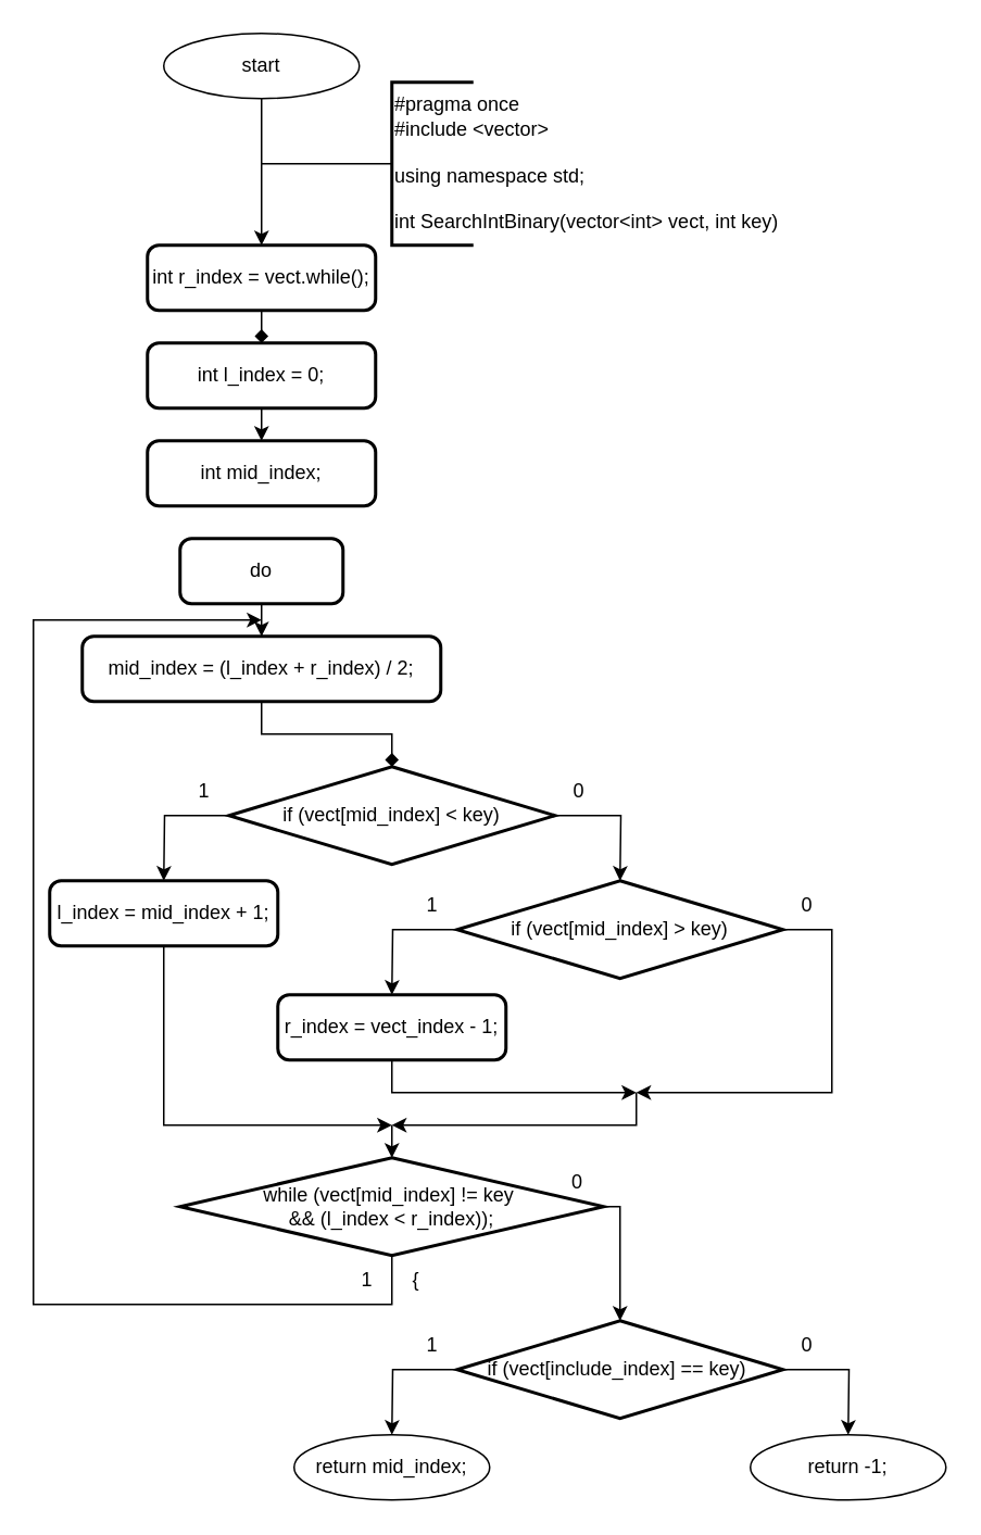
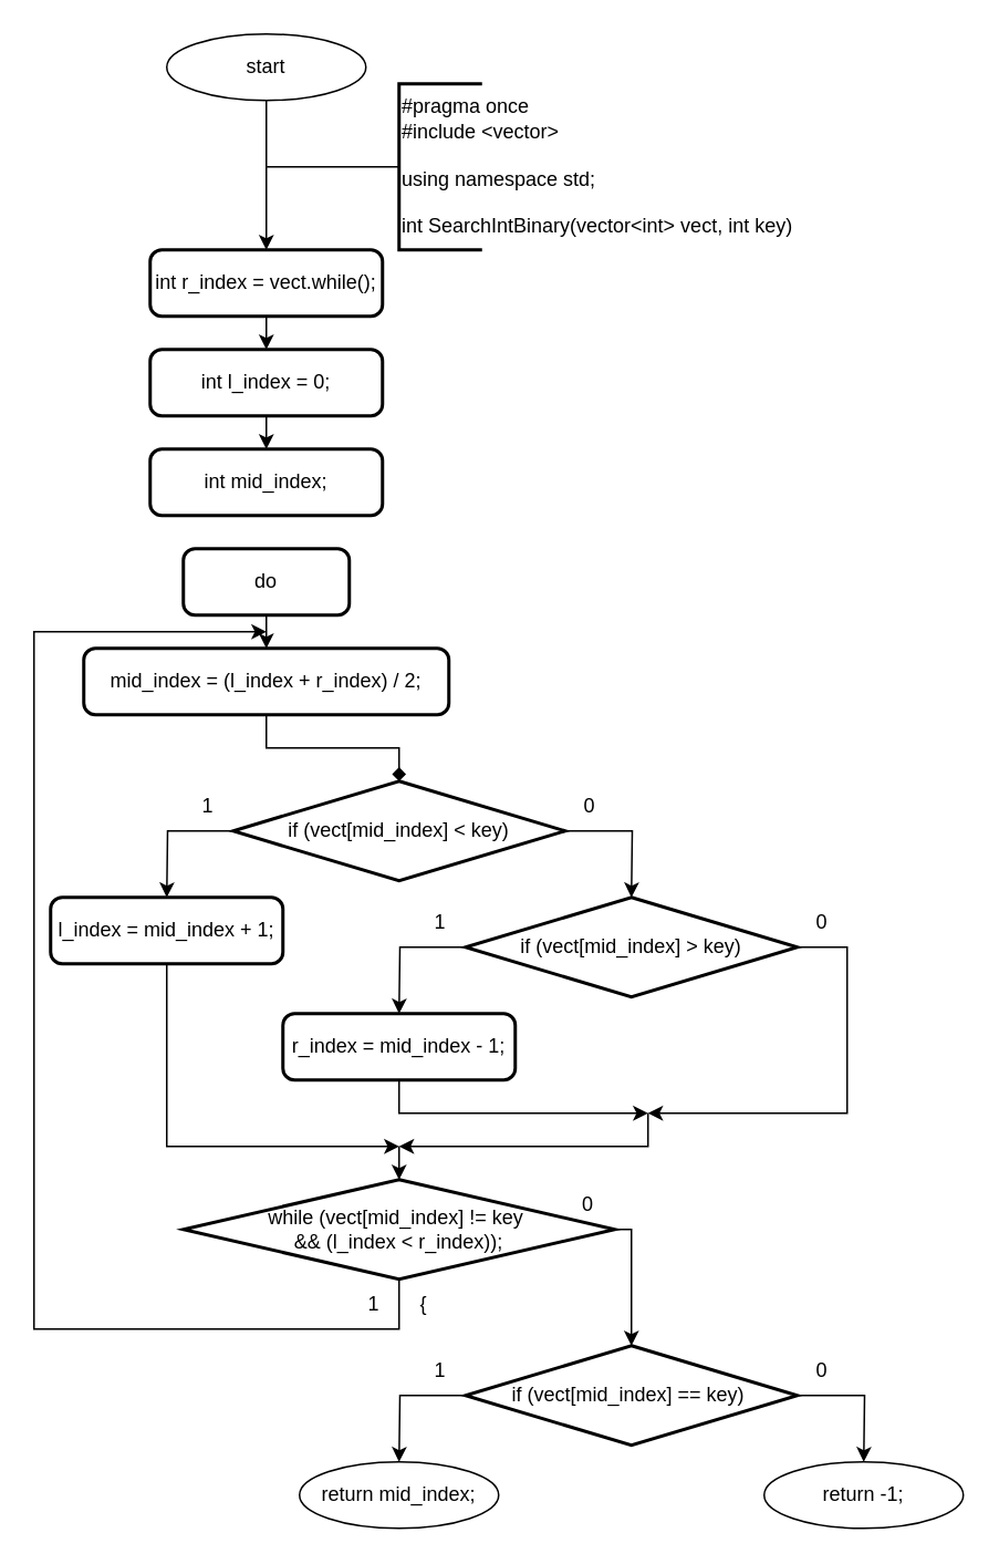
- <mxCell id="6" style="edgeStyle=orthogonalEdgeStyle;rounded=0;orthogonalLoop=1;jettySize=auto;html=1;exitX=0.5;exitY=1;exitDx=0;exitDy=0;entryX=0.5;entryY=0;entryDx=0;entryDy=0;endArrow=diamond;" edge="1" parent="1" source="7" target="9"><mxGeometry relative="1" as="geometry" /></mxCell>
+ <mxCell id="6" style="edgeStyle=orthogonalEdgeStyle;rounded=0;orthogonalLoop=1;jettySize=auto;html=1;exitX=0.5;exitY=1;exitDx=0;exitDy=0;entryX=0.5;entryY=0;entryDx=0;entryDy=0;" edge="1" parent="1" source="7" target="9"><mxGeometry relative="1" as="geometry" /></mxCell>
- <mxCell id="28" value="r_index = vect_index - 1;" style="rounded=1;whiteSpace=wrap;html=1;absoluteArcSize=1;arcSize=14;strokeWidth=2;" vertex="1" parent="1"><mxGeometry x="170" y="610" width="140" height="40" as="geometry" /></mxCell>
+ <mxCell id="28" value="r_index = mid_index - 1;" style="rounded=1;whiteSpace=wrap;html=1;absoluteArcSize=1;arcSize=14;strokeWidth=2;" vertex="1" parent="1"><mxGeometry x="170" y="610" width="140" height="40" as="geometry" /></mxCell>
- <mxCell id="39" value="if (vect[include_index] == key)&amp;nbsp;" style="strokeWidth=2;html=1;shape=mxgraph.flowchart.decision;whiteSpace=wrap;" vertex="1" parent="1"><mxGeometry x="280" y="810" width="200" height="60" as="geometry" /></mxCell>
+ <mxCell id="39" value="if (vect[mid_index] == key)&amp;nbsp;" style="strokeWidth=2;html=1;shape=mxgraph.flowchart.decision;whiteSpace=wrap;" vertex="1" parent="1"><mxGeometry x="280" y="810" width="200" height="60" as="geometry" /></mxCell>
